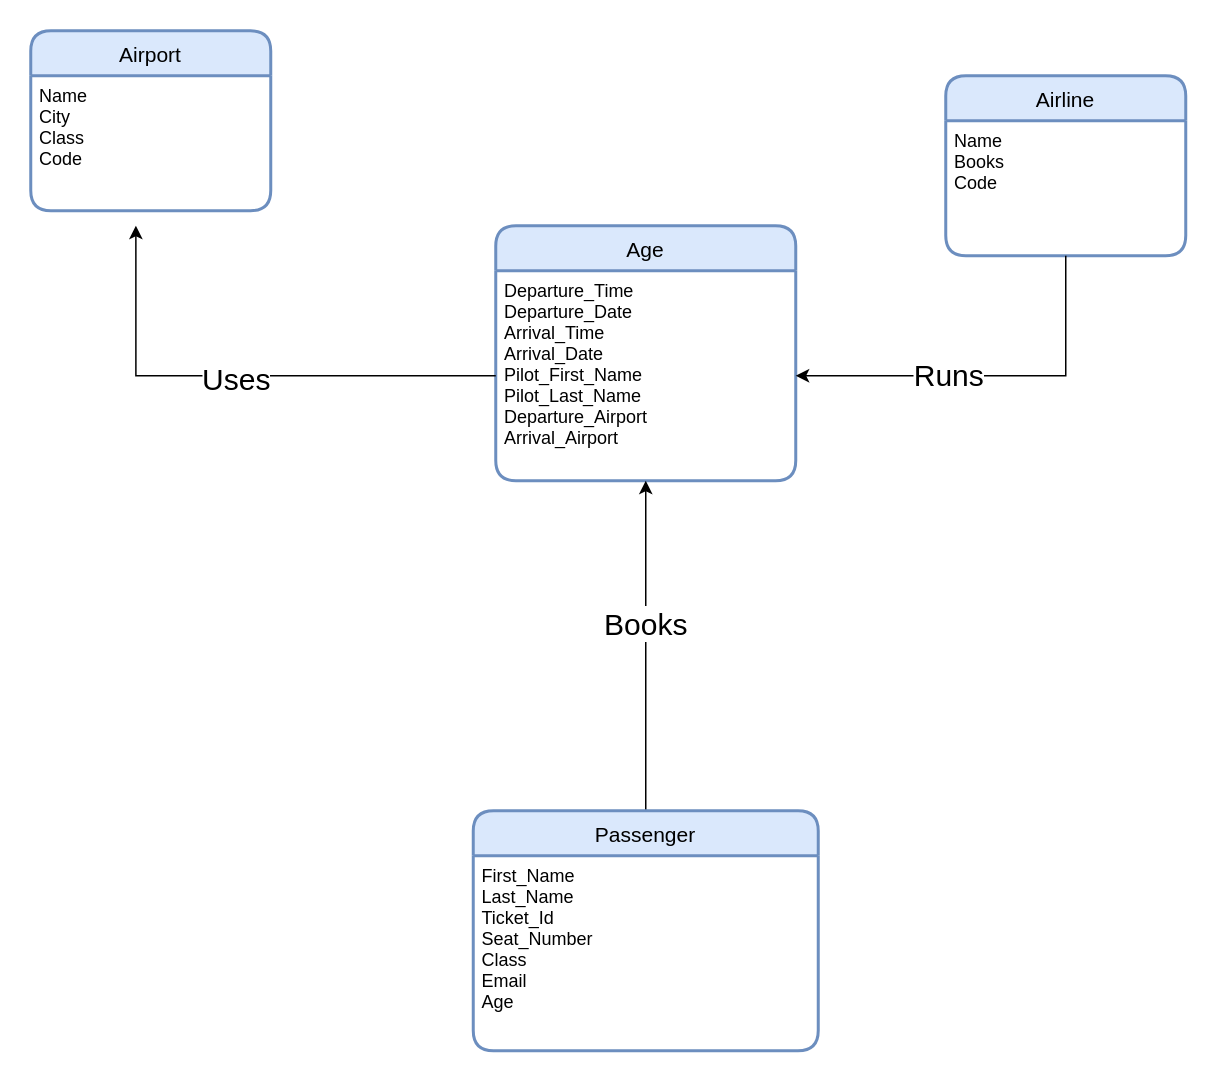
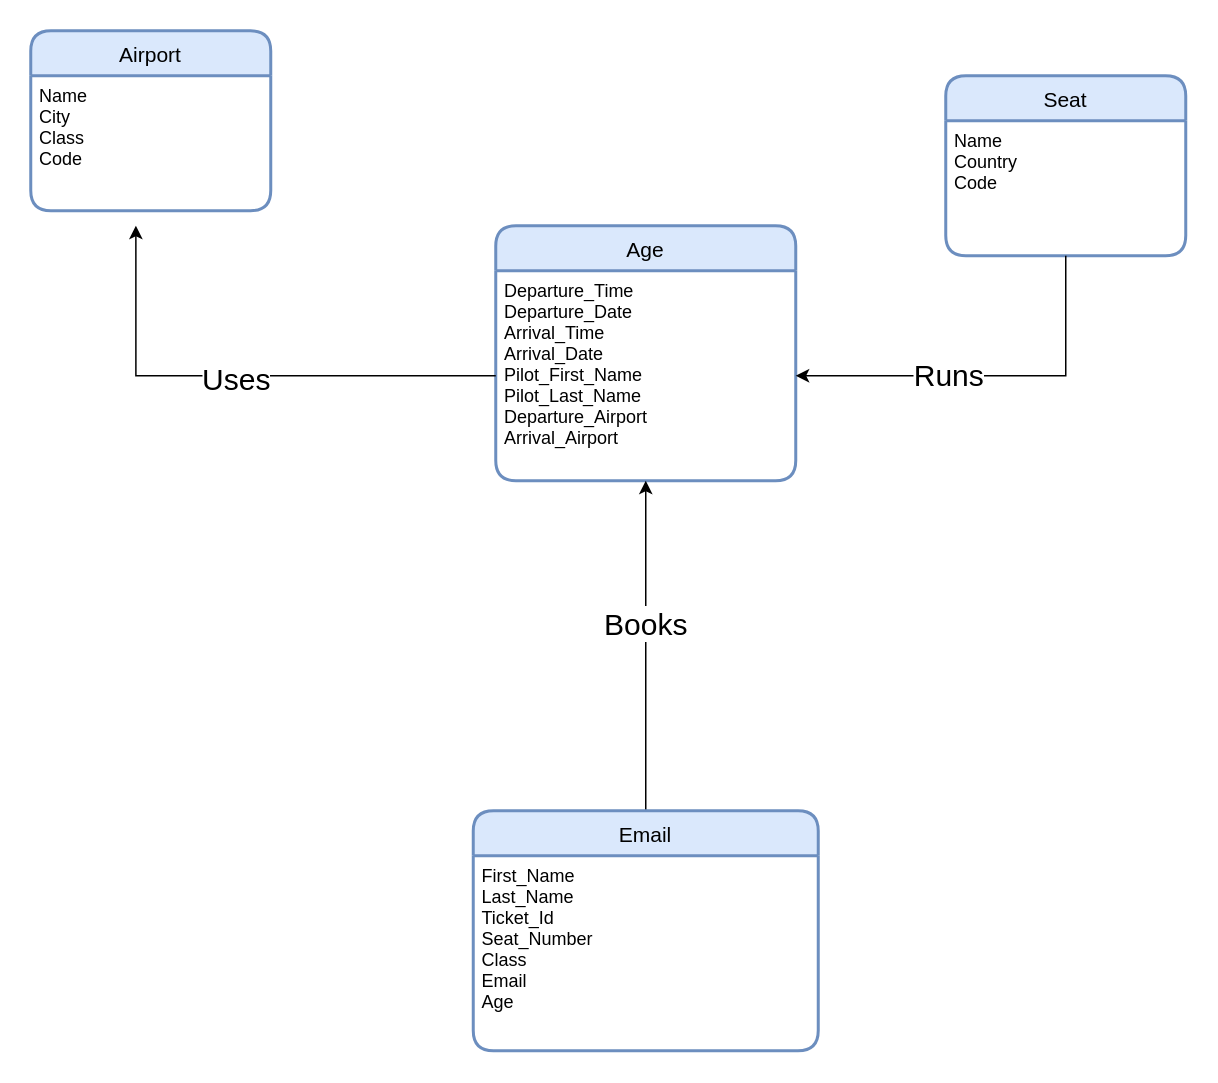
- <mxCell id="4" value="Airline" style="swimlane;childLayout=stackLayout;horizontal=1;startSize=30;horizontalStack=0;rounded=1;fontSize=14;fontStyle=0;strokeWidth=2;resizeParent=0;resizeLast=1;shadow=0;dashed=0;align=center;fillColor=#dae8fc;strokeColor=#6c8ebf;" vertex="1" parent="1"><mxGeometry x="630" y="50" width="160" height="120" as="geometry" /></mxCell>
+ <mxCell id="4" value="Seat" style="swimlane;childLayout=stackLayout;horizontal=1;startSize=30;horizontalStack=0;rounded=1;fontSize=14;fontStyle=0;strokeWidth=2;resizeParent=0;resizeLast=1;shadow=0;dashed=0;align=center;fillColor=#dae8fc;strokeColor=#6c8ebf;" vertex="1" parent="1"><mxGeometry x="630" y="50" width="160" height="120" as="geometry" /></mxCell>
- <mxCell id="5" value="Name&#10;Books&#10;Code" style="align=left;strokeColor=none;fillColor=none;spacingLeft=4;fontSize=12;verticalAlign=top;resizable=0;rotatable=0;part=1;" vertex="1" parent="4"><mxGeometry y="30" width="160" height="90" as="geometry" /></mxCell>
+ <mxCell id="5" value="Name&#10;Country&#10;Code" style="align=left;strokeColor=none;fillColor=none;spacingLeft=4;fontSize=12;verticalAlign=top;resizable=0;rotatable=0;part=1;" vertex="1" parent="4"><mxGeometry y="30" width="160" height="90" as="geometry" /></mxCell>
- <mxCell id="10" value="Passenger" style="swimlane;childLayout=stackLayout;horizontal=1;startSize=30;horizontalStack=0;rounded=1;fontSize=14;fontStyle=0;strokeWidth=2;resizeParent=0;resizeLast=1;shadow=0;dashed=0;align=center;fillColor=#dae8fc;strokeColor=#6c8ebf;" vertex="1" parent="1"><mxGeometry x="315" y="540" width="230" height="160" as="geometry" /></mxCell>
+ <mxCell id="10" value="Email" style="swimlane;childLayout=stackLayout;horizontal=1;startSize=30;horizontalStack=0;rounded=1;fontSize=14;fontStyle=0;strokeWidth=2;resizeParent=0;resizeLast=1;shadow=0;dashed=0;align=center;fillColor=#dae8fc;strokeColor=#6c8ebf;" vertex="1" parent="1"><mxGeometry x="315" y="540" width="230" height="160" as="geometry" /></mxCell>
